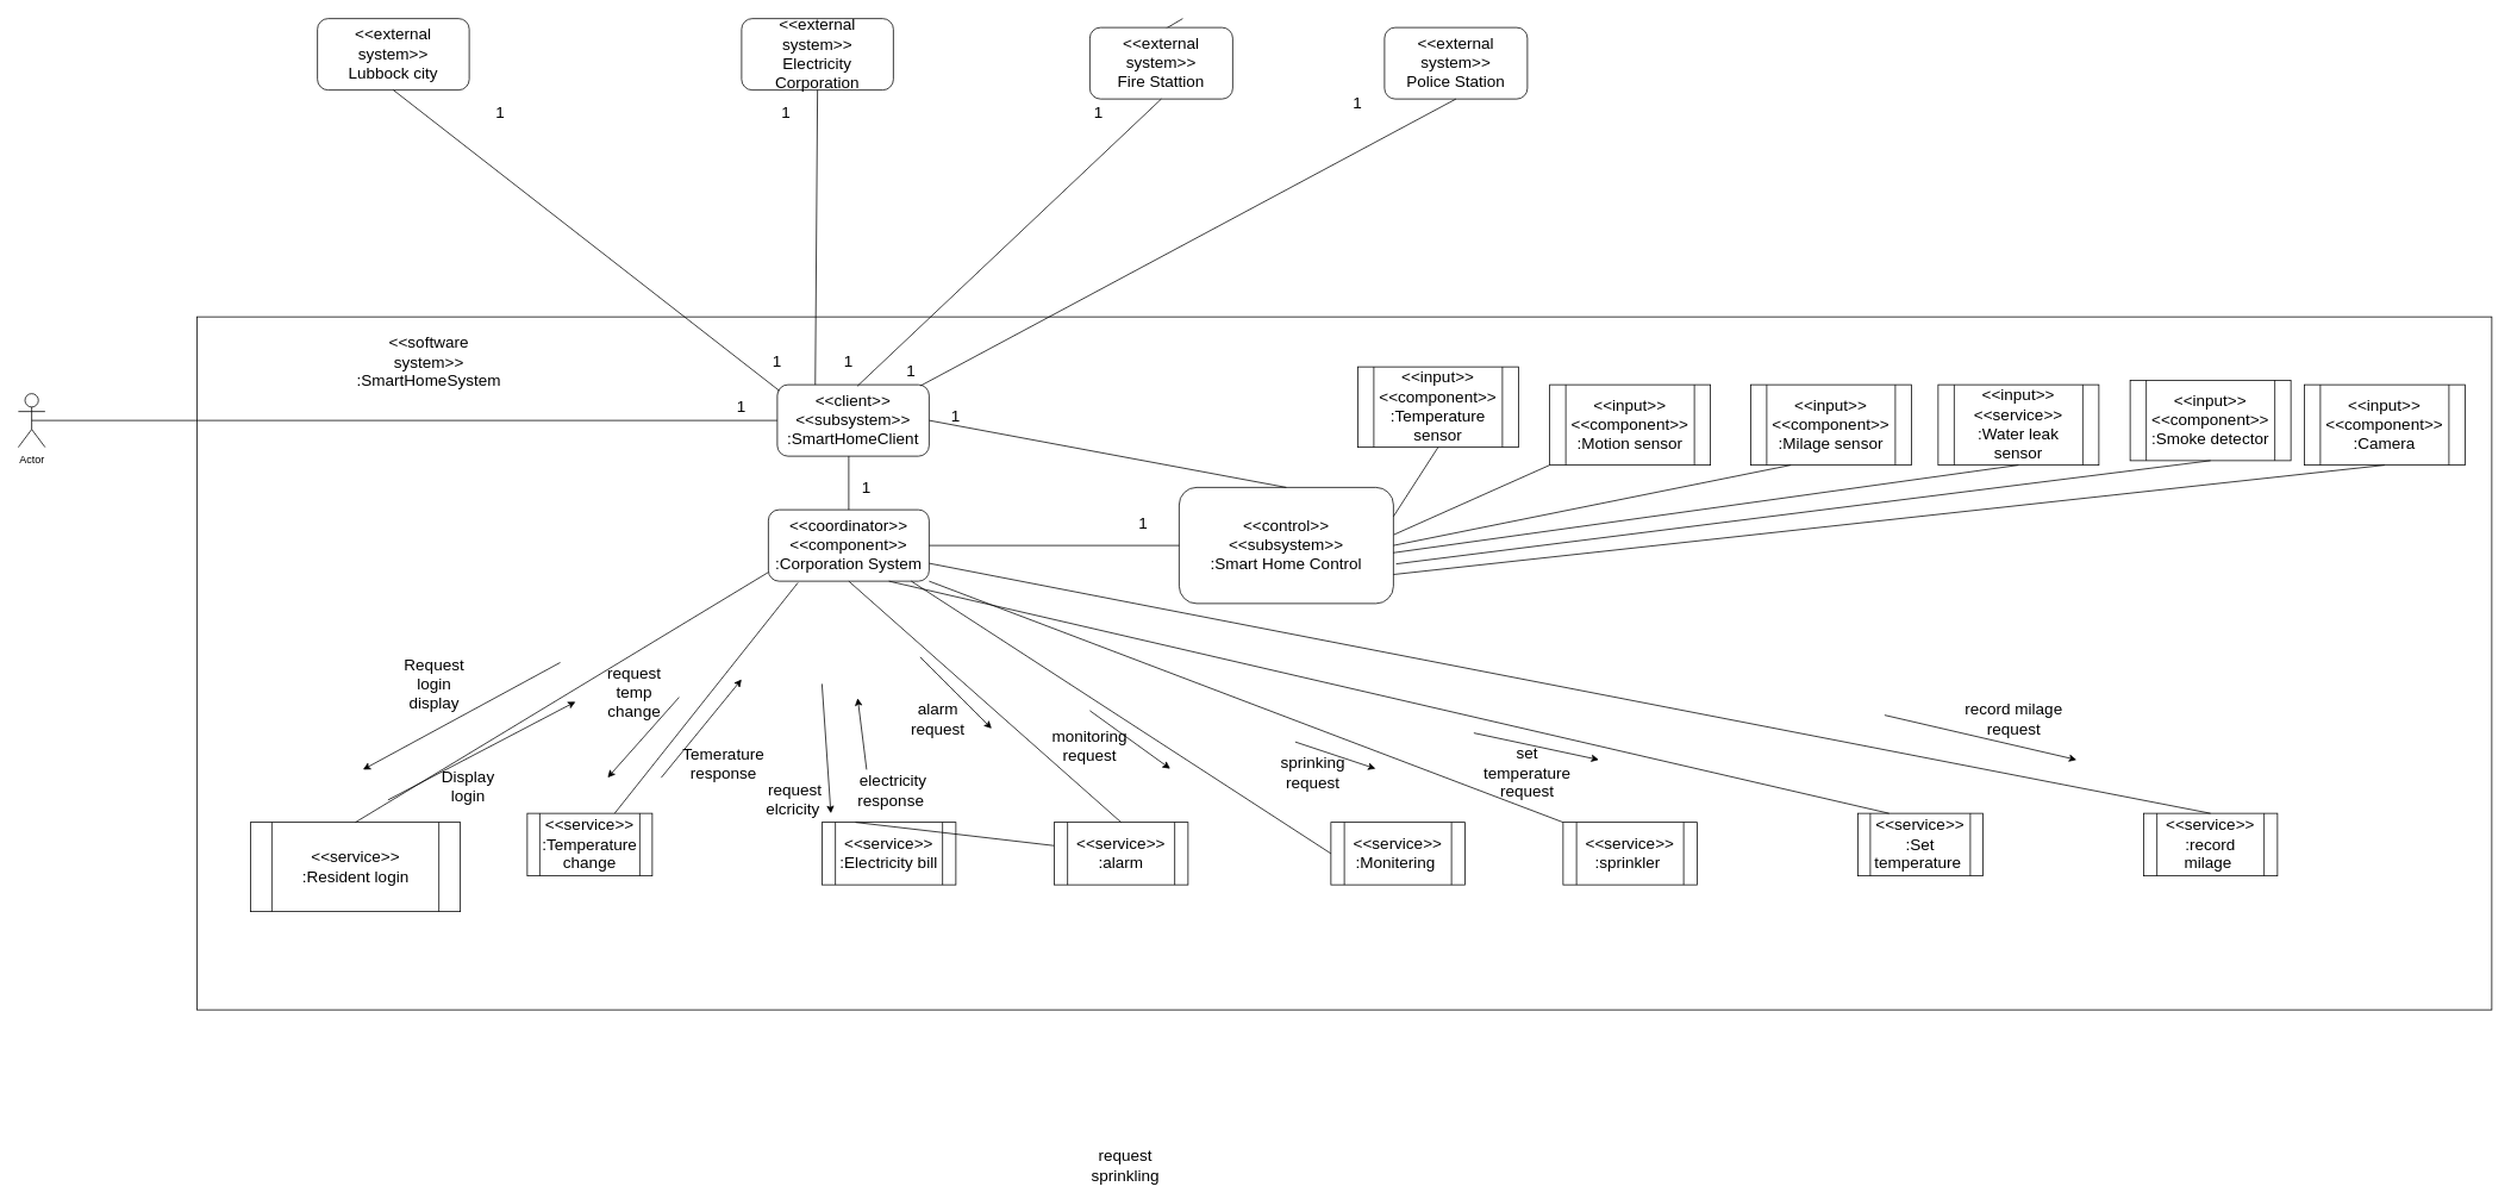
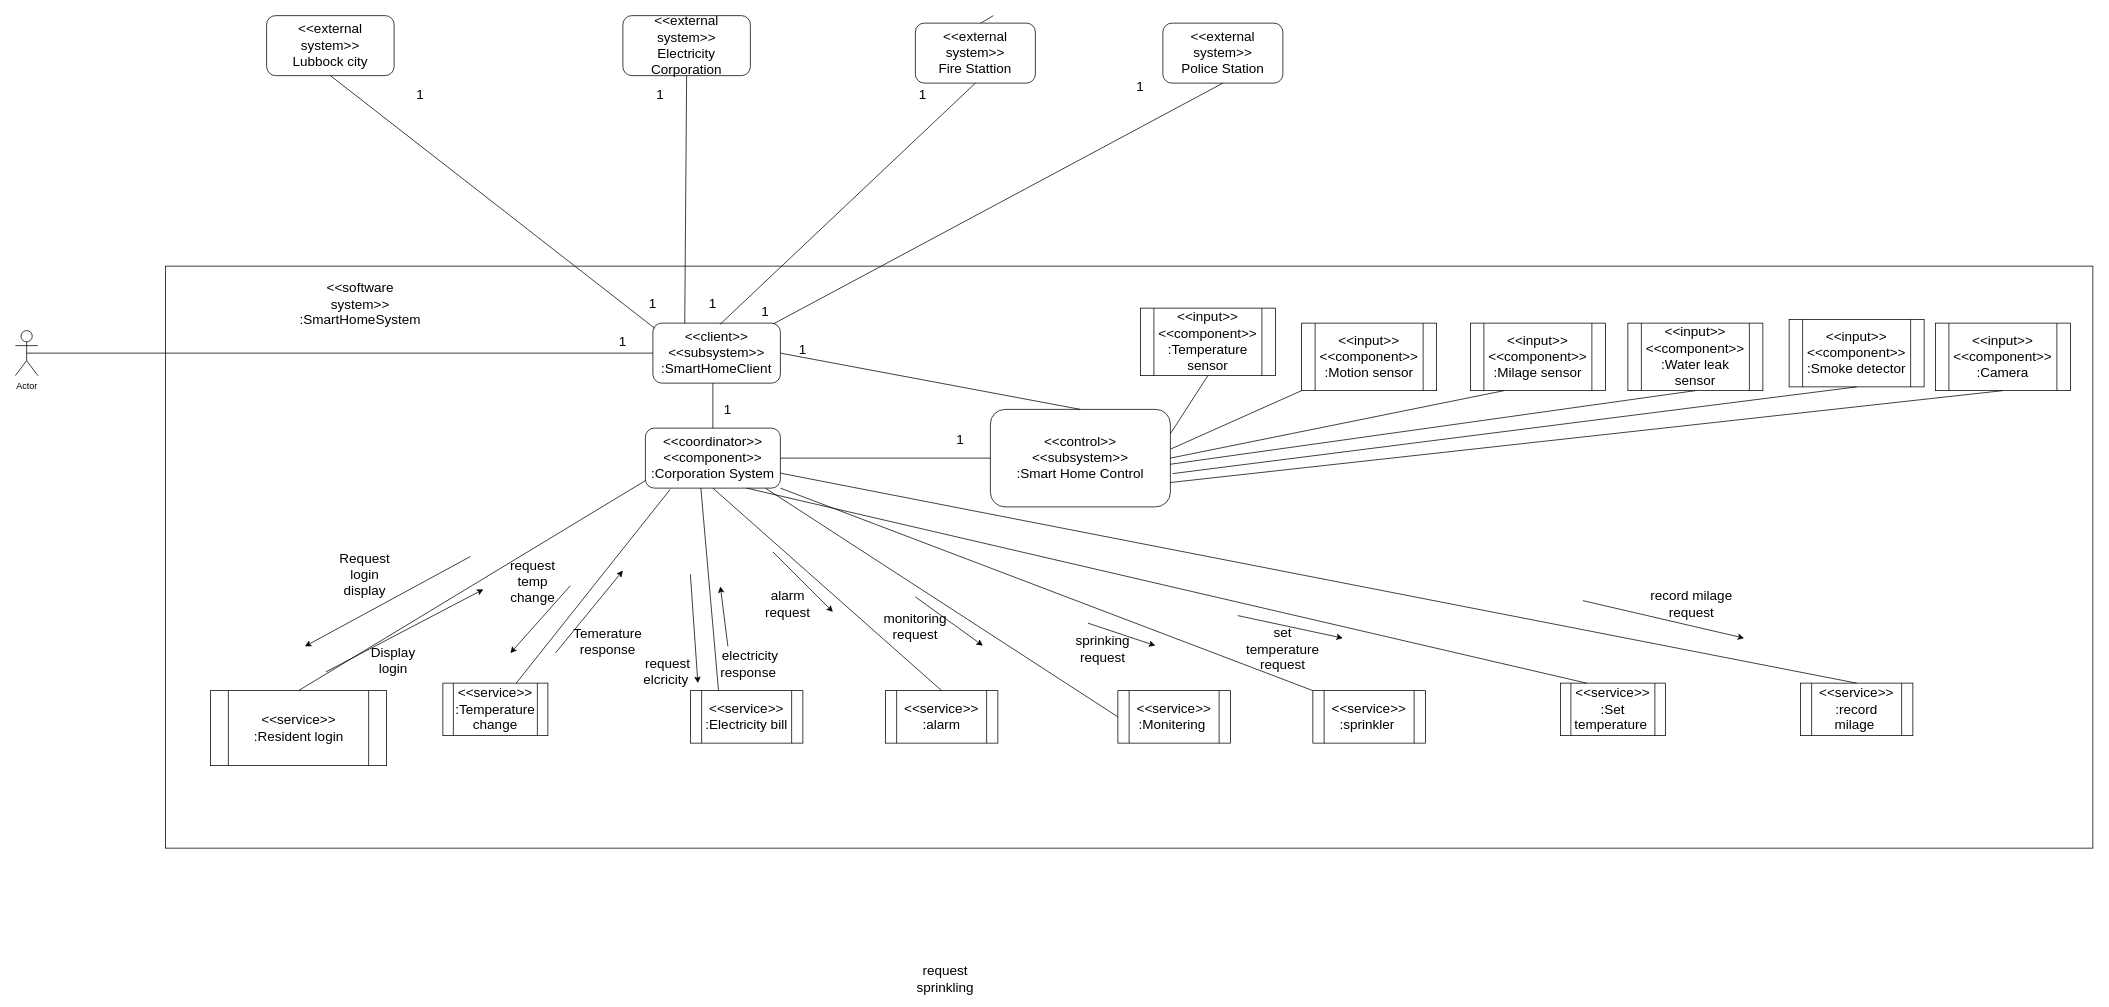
- <mxCell id="28" value="&amp;lt;&amp;lt;input&amp;gt;&amp;gt;&lt;br&gt;&amp;lt;&amp;lt;service&amp;gt;&amp;gt;&lt;br&gt;:Water leak sensor" style="shape=process;whiteSpace=wrap;html=1;backgroundOutline=1;fontFamily=Helvetica;fontSize=18;" vertex="1" parent="1"><mxGeometry x="2170" y="430" width="180" height="90" as="geometry" /></mxCell>
+ <mxCell id="28" value="&amp;lt;&amp;lt;input&amp;gt;&amp;gt;&lt;br&gt;&amp;lt;&amp;lt;component&amp;gt;&amp;gt;&lt;br&gt;:Water leak sensor" style="shape=process;whiteSpace=wrap;html=1;backgroundOutline=1;fontFamily=Helvetica;fontSize=18;" vertex="1" parent="1"><mxGeometry x="2170" y="430" width="180" height="90" as="geometry" /></mxCell>
- <mxCell id="23" value="" style="endArrow=none;html=1;rounded=0;fontFamily=Helvetica;fontSize=18;exitX=0.25;exitY=0;exitDx=0;exitDy=0;" edge="1" parent="1" source="20" target="37"><mxGeometry width="50" height="50" relative="1" as="geometry"><mxPoint x="1020" y="730" as="sourcePoint" /><mxPoint x="1000" y="650" as="targetPoint" /></mxGeometry></mxCell>
+ <mxCell id="23" value="" style="endArrow=none;html=1;rounded=0;fontFamily=Helvetica;fontSize=18;exitX=0.25;exitY=0;exitDx=0;exitDy=0;entryX=0.411;entryY=0.998;entryDx=0;entryDy=0;entryPerimeter=0;" edge="1" parent="1" source="20" target="12"><mxGeometry width="50" height="50" relative="1" as="geometry"><mxPoint x="1020" y="730" as="sourcePoint" /><mxPoint x="1000" y="650" as="targetPoint" /></mxGeometry></mxCell>
